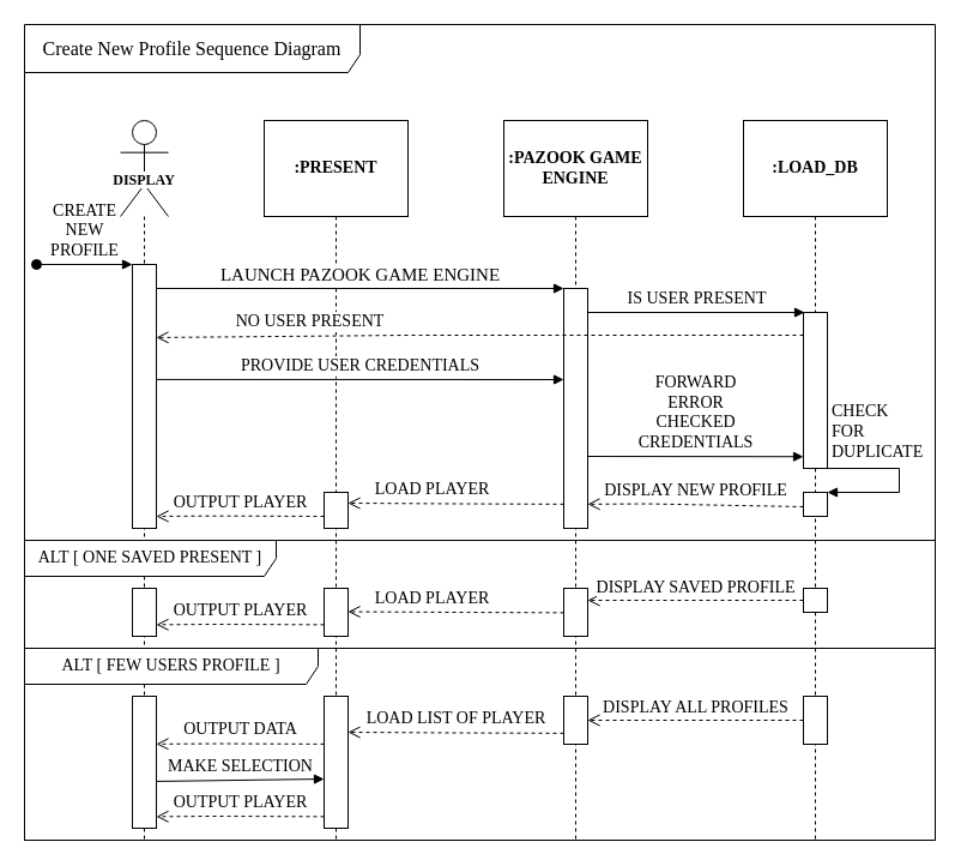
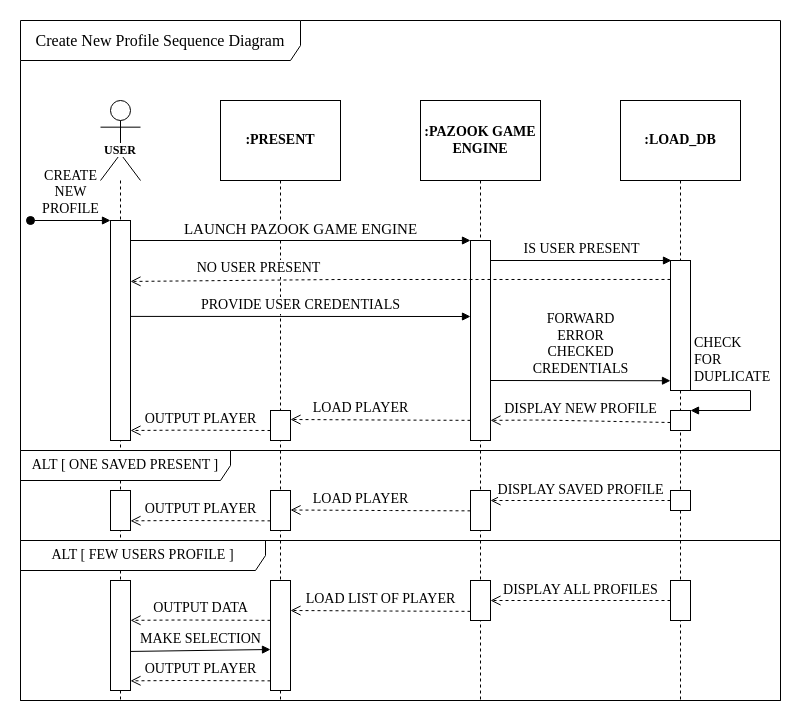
- <mxCell id="3" value="&lt;font face=&quot;Bell MT&quot;&gt;&lt;b&gt;DISPLAY&lt;/b&gt;&lt;/font&gt;" style="shape=umlLifeline;participant=umlActor;perimeter=lifelinePerimeter;whiteSpace=wrap;html=1;container=1;collapsible=0;recursiveResize=0;verticalAlign=top;spacingTop=36;labelBackgroundColor=#ffffff;outlineConnect=0;size=80;" vertex="1" parent="1"><mxGeometry x="100" y="100" width="40" height="600" as="geometry" /></mxCell>
+ <mxCell id="3" value="&lt;font face=&quot;Bell MT&quot;&gt;&lt;b&gt;USER&lt;/b&gt;&lt;/font&gt;" style="shape=umlLifeline;participant=umlActor;perimeter=lifelinePerimeter;whiteSpace=wrap;html=1;container=1;collapsible=0;recursiveResize=0;verticalAlign=top;spacingTop=36;labelBackgroundColor=#ffffff;outlineConnect=0;size=80;" vertex="1" parent="1"><mxGeometry x="100" y="100" width="40" height="600" as="geometry" /></mxCell>
